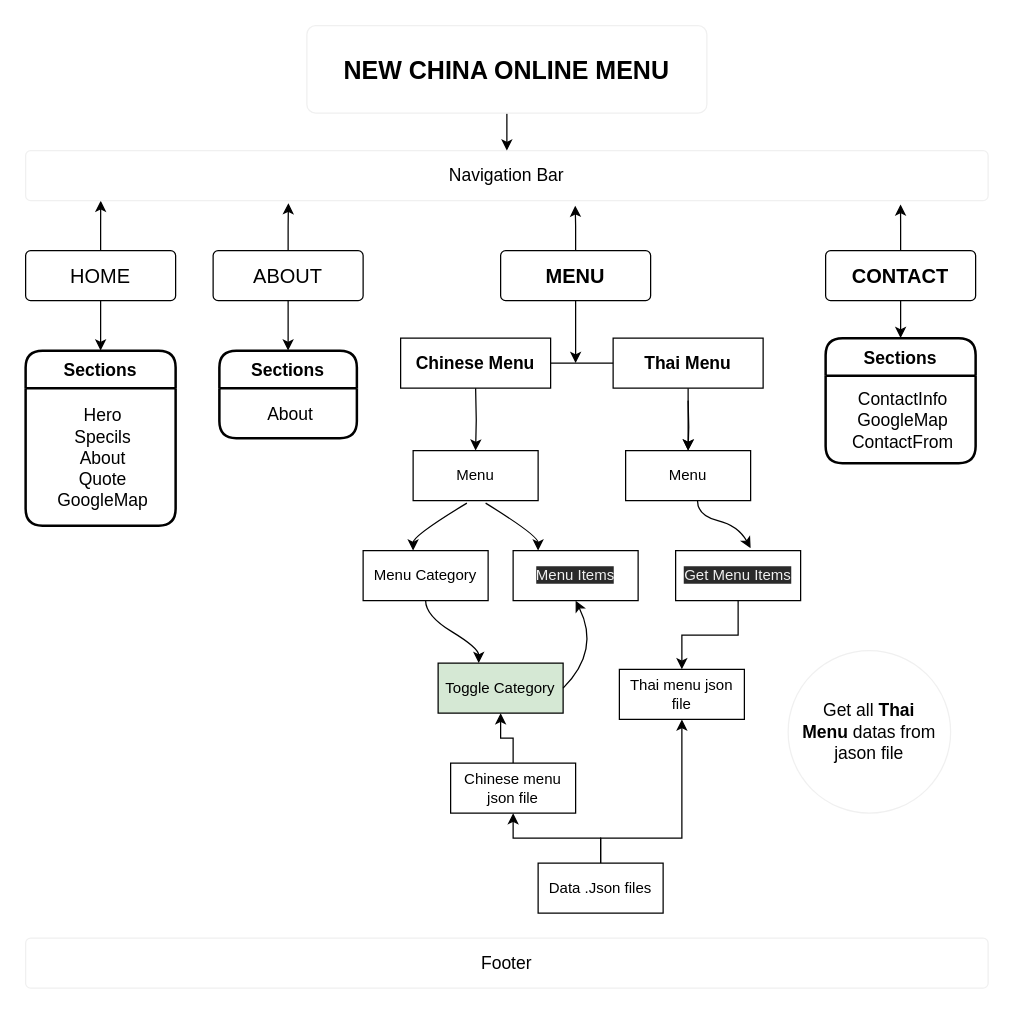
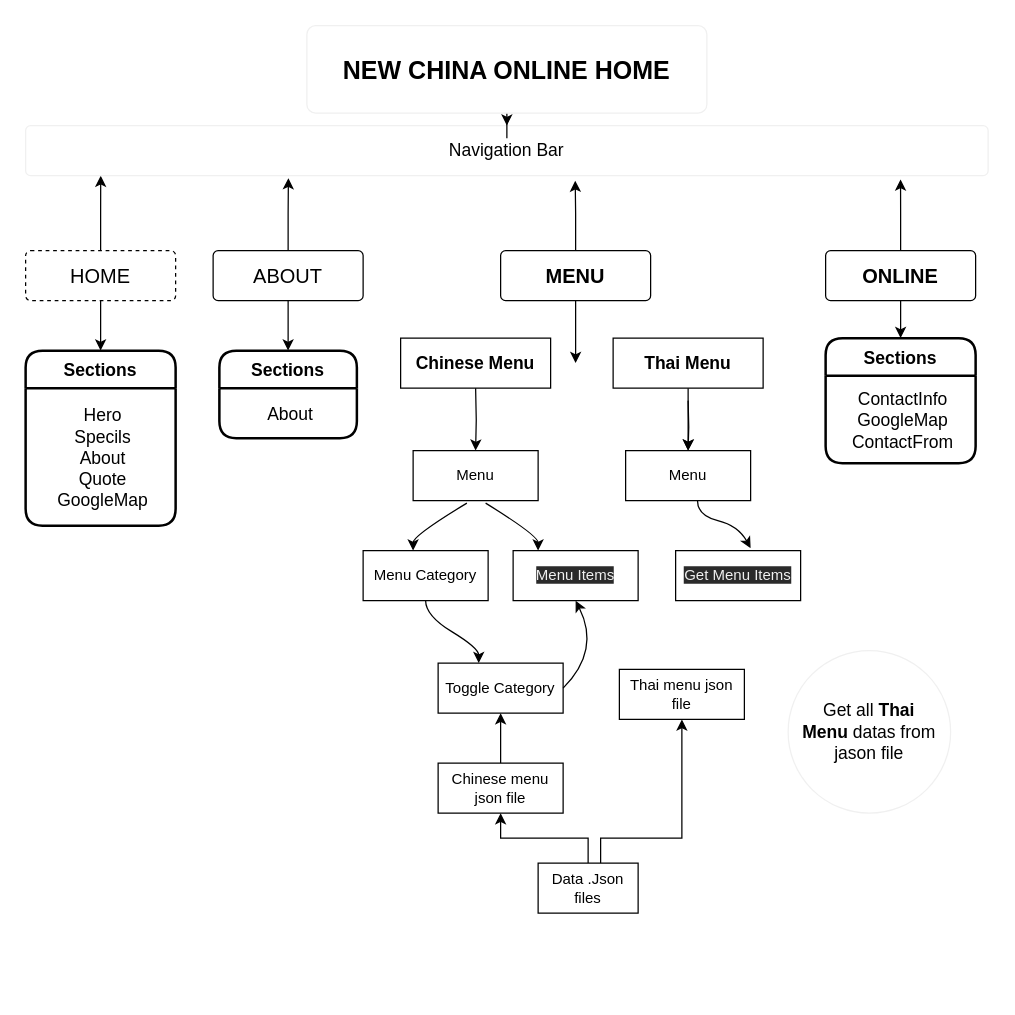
- <mxCell id="48" value="&lt;b&gt;&lt;font style=&quot;font-size: 20px&quot;&gt;NEW CHINA ONLINE MENU&lt;/font&gt;&lt;/b&gt;" style="rounded=1;arcSize=10;whiteSpace=wrap;html=1;align=center;strokeColor=#f0f0f0;fontSize=14;" parent="1" vertex="1"><mxGeometry x="245" y="20" width="320" height="70" as="geometry" /></mxCell>
+ <mxCell id="48" value="&lt;b&gt;&lt;font style=&quot;font-size: 20px&quot;&gt;NEW CHINA ONLINE HOME&lt;/font&gt;&lt;/b&gt;" style="rounded=1;arcSize=10;whiteSpace=wrap;html=1;align=center;strokeColor=#f0f0f0;fontSize=14;" parent="1" vertex="1"><mxGeometry x="245" y="20" width="320" height="70" as="geometry" /></mxCell>
- <mxCell id="46" value="Navigation Bar" style="rounded=1;arcSize=10;whiteSpace=wrap;html=1;align=center;strokeColor=#f0f0f0;fontSize=14;" parent="1" vertex="1"><mxGeometry x="20" y="120" width="770" height="40" as="geometry" /></mxCell>
+ <mxCell id="46" value="Navigation Bar" style="rounded=1;arcSize=10;whiteSpace=wrap;html=1;align=center;strokeColor=#f0f0f0;fontSize=14;" parent="1" vertex="1"><mxGeometry x="20" y="100" width="770" height="40" as="geometry" /></mxCell>
- <mxCell id="4" value="&lt;font style=&quot;font-size: 16px&quot;&gt;HOME&lt;/font&gt;" style="rounded=1;arcSize=10;whiteSpace=wrap;html=1;align=center;" parent="1" vertex="1"><mxGeometry x="20" y="200" width="120" height="40" as="geometry" /></mxCell>
+ <mxCell id="4" value="&lt;font style=&quot;font-size: 16px&quot;&gt;HOME&lt;/font&gt;" style="rounded=1;arcSize=10;whiteSpace=wrap;html=1;align=center;dashed=1;" parent="1" vertex="1"><mxGeometry x="20" y="200" width="120" height="40" as="geometry" /></mxCell>
- <mxCell id="19" value="&lt;font style=&quot;font-size: 16px&quot;&gt;&lt;b&gt;CONTACT&lt;/b&gt;&lt;/font&gt;" style="rounded=1;arcSize=10;whiteSpace=wrap;html=1;align=center;" parent="1" vertex="1"><mxGeometry x="660" y="200" width="120" height="40" as="geometry" /></mxCell>
+ <mxCell id="19" value="&lt;font style=&quot;font-size: 16px&quot;&gt;&lt;b&gt;ONLINE&lt;/b&gt;&lt;/font&gt;" style="rounded=1;arcSize=10;whiteSpace=wrap;html=1;align=center;" parent="1" vertex="1"><mxGeometry x="660" y="200" width="120" height="40" as="geometry" /></mxCell>
- <mxCell id="20" value="" style="edgeStyle=orthogonalEdgeStyle;startArrow=none;endArrow=none;rounded=0;targetPortConstraint=eastwest;sourcePortConstraint=northsouth;fontSize=14;exitX=0;exitY=0.5;exitDx=0;exitDy=0;" parent="1" source="51" target="49" edge="1"><mxGeometry relative="1" as="geometry"><mxPoint x="485" y="300" as="sourcePoint" /><Array as="points"><mxPoint x="520" y="290" /><mxPoint x="485" y="290" /><mxPoint x="485" y="260" /></Array><mxPoint x="440" y="290" as="targetPoint" /></mxGeometry></mxCell>
- <mxCell id="41" style="edgeStyle=orthogonalEdgeStyle;rounded=0;orthogonalLoop=1;jettySize=auto;html=1;entryX=0.5;entryY=0;entryDx=0;entryDy=0;fontSize=14;" parent="1" source="42" target="38" edge="1"><mxGeometry relative="1" as="geometry" /></mxCell>
- <mxCell id="30" value="Toggle Category" style="whiteSpace=wrap;html=1;fillColor=#d5e8d4;" parent="1" vertex="1"><mxGeometry x="350" y="530" width="100" height="40" as="geometry" /></mxCell>
+ <mxCell id="30" value="Toggle Category" style="whiteSpace=wrap;html=1;" parent="1" vertex="1"><mxGeometry x="350" y="530" width="100" height="40" as="geometry" /></mxCell>
- <mxCell id="36" value="Chinese menu json file" style="whiteSpace=wrap;html=1;" parent="1" vertex="1"><mxGeometry x="360" y="610" width="100" height="40" as="geometry" /></mxCell>
+ <mxCell id="36" value="Chinese menu json file" style="whiteSpace=wrap;html=1;" parent="1" vertex="1"><mxGeometry x="350" y="610" width="100" height="40" as="geometry" /></mxCell>
- <mxCell id="40" value="Data .Json files" style="whiteSpace=wrap;html=1;" parent="1" vertex="1"><mxGeometry x="430" y="690" width="100" height="40" as="geometry" /></mxCell>
+ <mxCell id="40" value="Data .Json files" style="whiteSpace=wrap;html=1;" parent="1" vertex="1"><mxGeometry x="430" y="690" width="80" height="40" as="geometry" /></mxCell>
- <mxCell id="44" value="Footer" style="rounded=1;arcSize=10;whiteSpace=wrap;html=1;align=center;strokeColor=#f0f0f0;fontSize=14;" parent="1" vertex="1"><mxGeometry x="20" y="750" width="770" height="40" as="geometry" /></mxCell>
